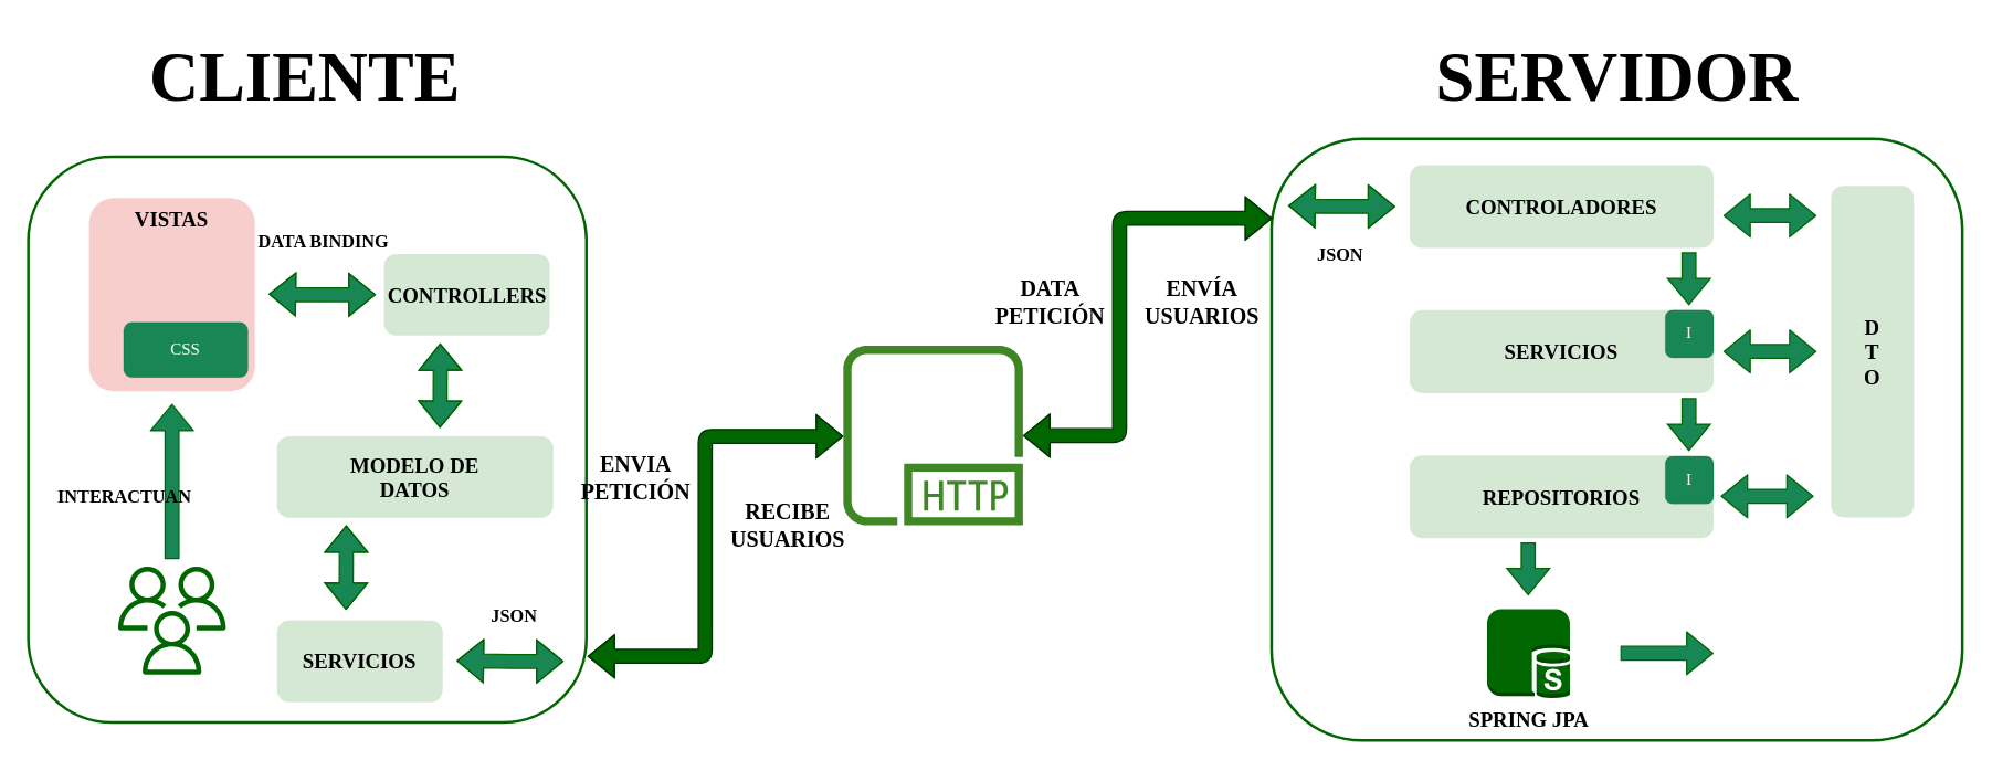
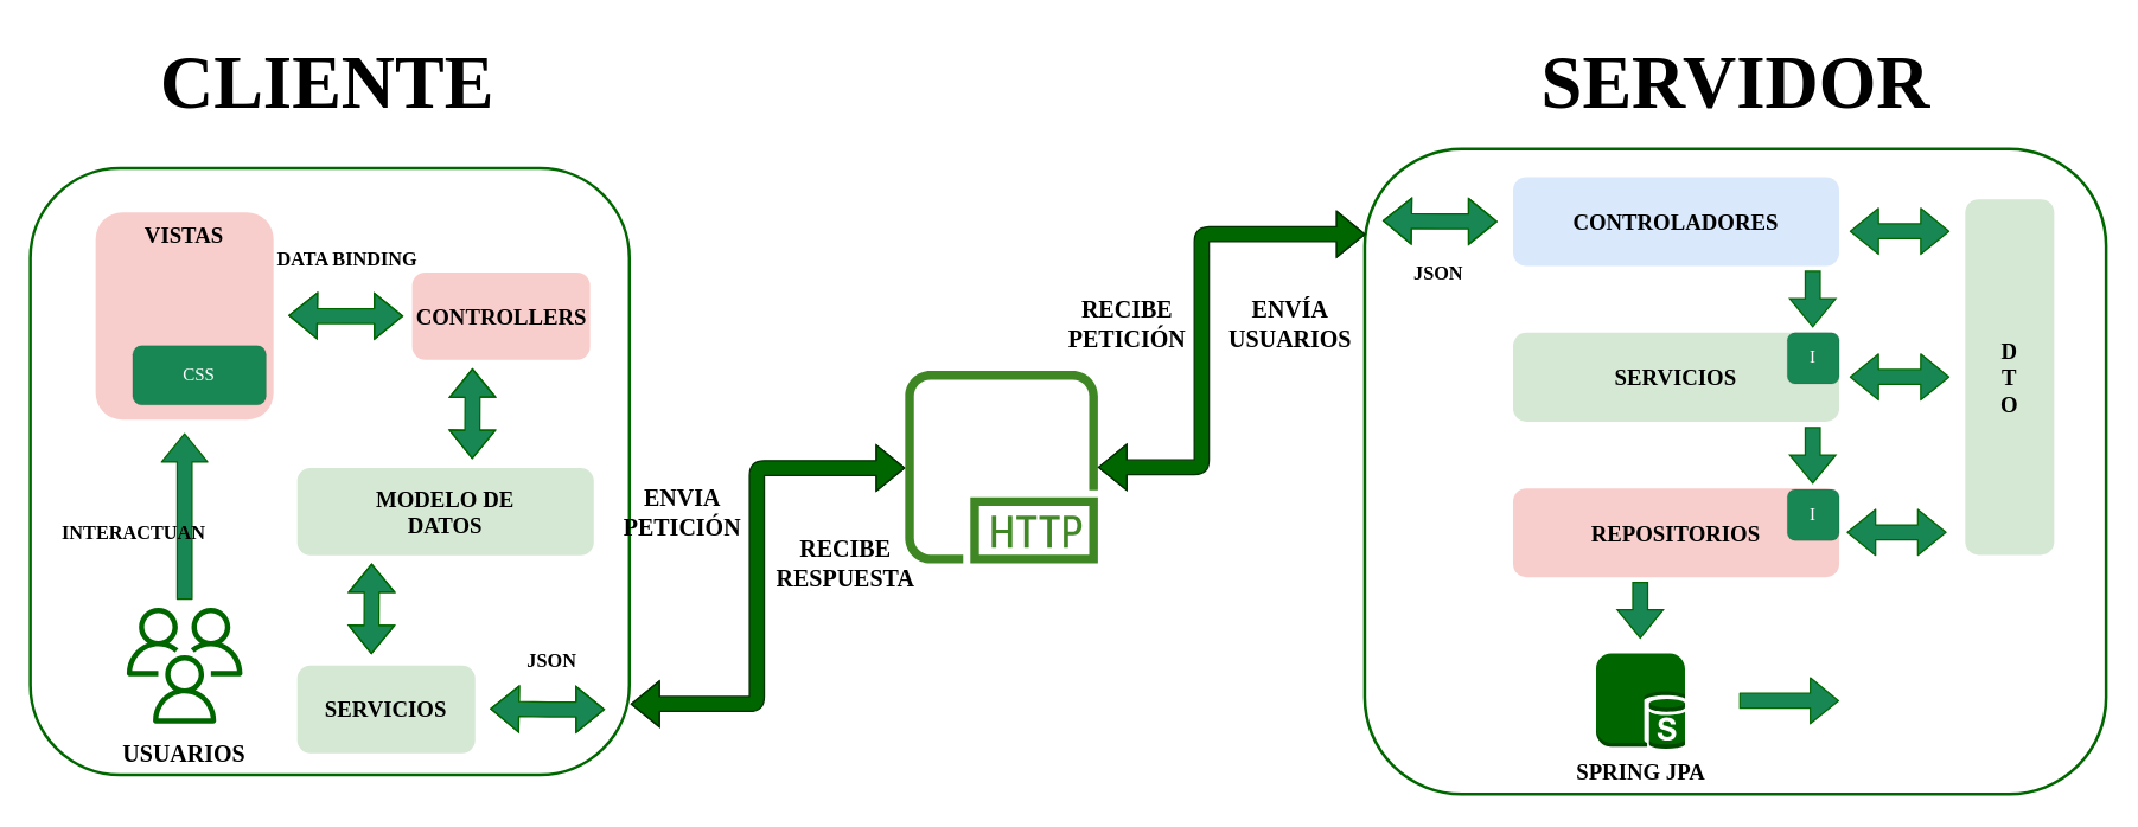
- <mxCell id="6" value="CONTROLADORES" style="rounded=1;whiteSpace=wrap;html=1;fontFamily=Titillium Web;fontSource=https%3A%2F%2Ffonts.googleapis.com%2Fcss%3Ffamily%3DTitillium%2BWeb;fontSize=15;fillColor=#d5e8d4;strokeColor=none;fontStyle=1;" vertex="1" parent="1"><mxGeometry x="1020" y="119" width="220" height="60" as="geometry" /></mxCell>
+ <mxCell id="6" value="CONTROLADORES" style="rounded=1;whiteSpace=wrap;html=1;fontFamily=Titillium Web;fontSource=https%3A%2F%2Ffonts.googleapis.com%2Fcss%3Ffamily%3DTitillium%2BWeb;fontSize=15;fillColor=#dae8fc;strokeColor=none;fontStyle=1;" vertex="1" parent="1"><mxGeometry x="1020" y="119" width="220" height="60" as="geometry" /></mxCell>
- <mxCell id="18" value="CONTROLLERS" style="rounded=1;whiteSpace=wrap;html=1;verticalAlign=middle;fontFamily=Titillium Web;fontSource=https%3A%2F%2Ffonts.googleapis.com%2Fcss%3Ffamily%3DTitillium%2BWeb;fontSize=15;fillColor=#d5e8d4;strokeColor=none;fontStyle=1;" vertex="1" parent="1"><mxGeometry x="277.5" y="183.25" width="120" height="59" as="geometry" /></mxCell>
+ <mxCell id="18" value="CONTROLLERS" style="rounded=1;whiteSpace=wrap;html=1;verticalAlign=middle;fontFamily=Titillium Web;fontSource=https%3A%2F%2Ffonts.googleapis.com%2Fcss%3Ffamily%3DTitillium%2BWeb;fontSize=15;fillColor=#f8cecc;strokeColor=none;fontStyle=1;" vertex="1" parent="1"><mxGeometry x="277.5" y="183.25" width="120" height="59" as="geometry" /></mxCell>
- <mxCell id="26" value="DATA PETICIÓN" style="text;html=1;strokeColor=none;fillColor=none;align=center;verticalAlign=middle;whiteSpace=wrap;rounded=0;fontFamily=Titillium Web;fontSource=https%3A%2F%2Ffonts.googleapis.com%2Fcss%3Ffamily%3DTitillium%2BWeb;fontStyle=1;fontSize=16;" vertex="1" parent="1"><mxGeometry x="730" y="202.75" width="60" height="30" as="geometry" /></mxCell>
+ <mxCell id="26" value="RECIBE PETICIÓN" style="text;html=1;strokeColor=none;fillColor=none;align=center;verticalAlign=middle;whiteSpace=wrap;rounded=0;fontFamily=Titillium Web;fontSource=https%3A%2F%2Ffonts.googleapis.com%2Fcss%3Ffamily%3DTitillium%2BWeb;fontStyle=1;fontSize=16;" vertex="1" parent="1"><mxGeometry x="730" y="202.75" width="60" height="30" as="geometry" /></mxCell>
- <mxCell id="8" value="REPOSITORIOS" style="rounded=1;whiteSpace=wrap;html=1;fontFamily=Titillium Web;fontSource=https%3A%2F%2Ffonts.googleapis.com%2Fcss%3Ffamily%3DTitillium%2BWeb;fontSize=15;fillColor=#d5e8d4;strokeColor=none;fontStyle=1;" vertex="1" parent="1"><mxGeometry x="1020" y="329" width="220" height="60" as="geometry" /></mxCell>
+ <mxCell id="8" value="REPOSITORIOS" style="rounded=1;whiteSpace=wrap;html=1;fontFamily=Titillium Web;fontSource=https%3A%2F%2Ffonts.googleapis.com%2Fcss%3Ffamily%3DTitillium%2BWeb;fontSize=15;fillColor=#f8cecc;strokeColor=none;fontStyle=1;" vertex="1" parent="1"><mxGeometry x="1020" y="329" width="220" height="60" as="geometry" /></mxCell>
- <mxCell id="28" value="RECIBE USUARIOS" style="text;html=1;strokeColor=none;fillColor=none;align=center;verticalAlign=middle;whiteSpace=wrap;rounded=0;fontFamily=Titillium Web;fontSource=https%3A%2F%2Ffonts.googleapis.com%2Fcss%3Ffamily%3DTitillium%2BWeb;fontStyle=1;fontSize=16;" vertex="1" parent="1"><mxGeometry x="520" y="364.5" width="100" height="30" as="geometry" /></mxCell>
+ <mxCell id="28" value="RECIBE RESPUESTA" style="text;html=1;strokeColor=none;fillColor=none;align=center;verticalAlign=middle;whiteSpace=wrap;rounded=0;fontFamily=Titillium Web;fontSource=https%3A%2F%2Ffonts.googleapis.com%2Fcss%3Ffamily%3DTitillium%2BWeb;fontStyle=1;fontSize=16;" vertex="1" parent="1"><mxGeometry x="520" y="364.5" width="100" height="30" as="geometry" /></mxCell>
+ <mxCell id="29" value="USUARIOS" style="text;html=1;strokeColor=none;fillColor=none;align=center;verticalAlign=middle;whiteSpace=wrap;rounded=0;fontFamily=Titillium Web;fontSource=https%3A%2F%2Ffonts.googleapis.com%2Fcss%3Ffamily%3DTitillium%2BWeb;fontStyle=1;fontSize=16;" vertex="1" parent="1"><mxGeometry x="74" y="492.5" width="100" height="30" as="geometry" /></mxCell>
